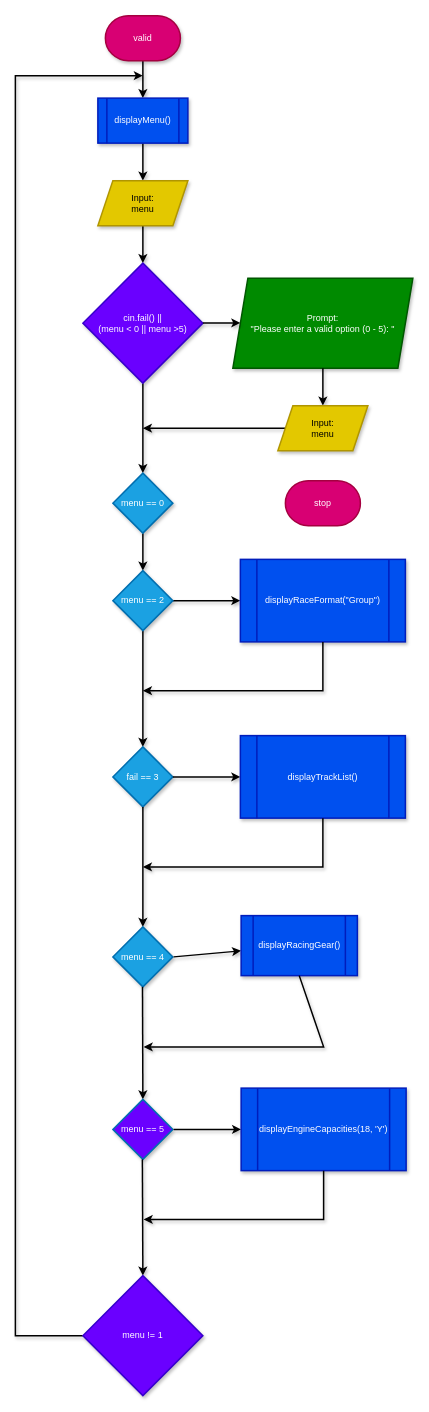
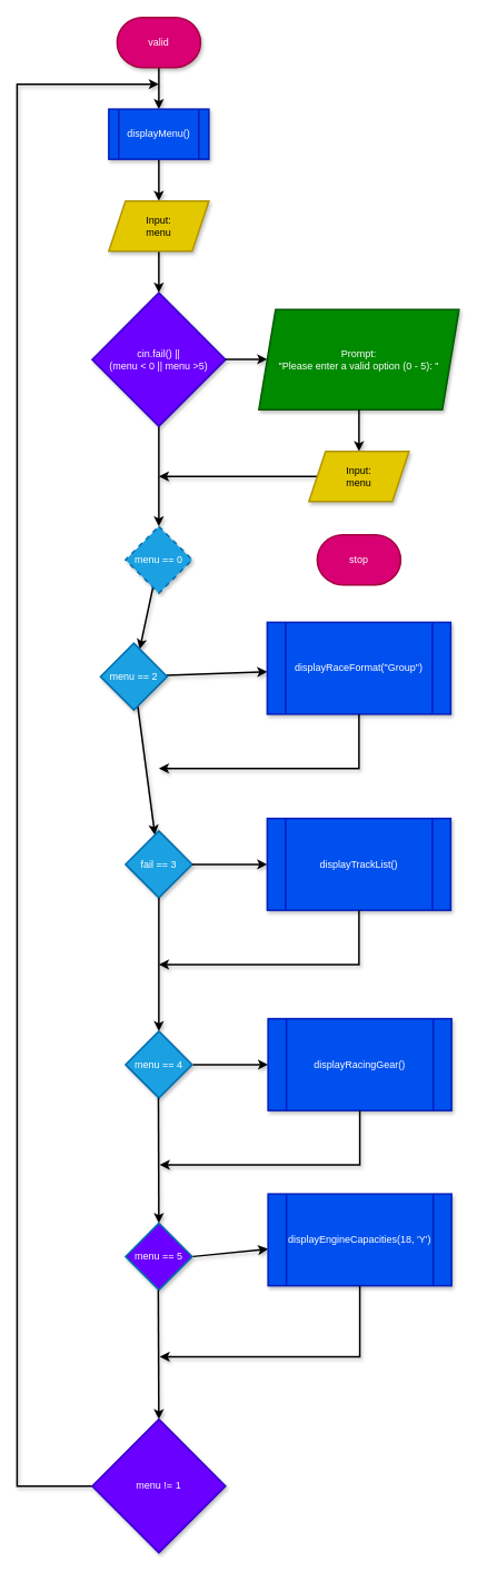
- <mxCell id="16" value="menu == 0" style="rhombus;whiteSpace=wrap;html=1;fillColor=#1ba1e2;strokeColor=#006EAF;strokeWidth=2;shadow=1;fontColor=#ffffff;" vertex="1" parent="1"><mxGeometry x="150" y="630" width="80" height="80" as="geometry" /></mxCell>
+ <mxCell id="16" value="menu == 0" style="rhombus;whiteSpace=wrap;html=1;fillColor=#1ba1e2;strokeColor=#006EAF;strokeWidth=2;shadow=1;fontColor=#ffffff;dashed=1;" vertex="1" parent="1"><mxGeometry x="150" y="630" width="80" height="80" as="geometry" /></mxCell>
- <mxCell id="19" value="menu == 2" style="rhombus;whiteSpace=wrap;html=1;fillColor=#1ba1e2;strokeColor=#006EAF;strokeWidth=2;shadow=1;fontColor=#ffffff;" vertex="1" parent="1"><mxGeometry x="150" y="760" width="80" height="80" as="geometry" /></mxCell>
+ <mxCell id="19" value="menu == 2" style="rhombus;whiteSpace=wrap;html=1;fillColor=#1ba1e2;strokeColor=#006EAF;strokeWidth=2;shadow=1;fontColor=#ffffff;" vertex="1" parent="1"><mxGeometry x="120" y="770" width="80" height="80" as="geometry" /></mxCell>
- <mxCell id="29" value="displayRacingGear()" style="shape=process;whiteSpace=wrap;html=1;backgroundOutline=1;fillColor=#0050ef;strokeColor=#001DBC;strokeWidth=2;shadow=1;fontColor=#ffffff;" vertex="1" parent="1"><mxGeometry x="321" y="1220" width="155" height="80" as="geometry" /></mxCell>
+ <mxCell id="29" value="displayRacingGear()" style="shape=process;whiteSpace=wrap;html=1;backgroundOutline=1;fillColor=#0050ef;strokeColor=#001DBC;strokeWidth=2;shadow=1;fontColor=#ffffff;" vertex="1" parent="1"><mxGeometry x="321" y="1220" width="220" height="110" as="geometry" /></mxCell>
- <mxCell id="34" value="displayEngineCapacities(18, 'Y')" style="shape=process;whiteSpace=wrap;html=1;backgroundOutline=1;fillColor=#0050ef;strokeColor=#001DBC;strokeWidth=2;shadow=1;fontColor=#ffffff;" vertex="1" parent="1"><mxGeometry x="321" y="1450" width="220" height="110" as="geometry" /></mxCell>
+ <mxCell id="34" value="displayEngineCapacities(18, 'Y')" style="shape=process;whiteSpace=wrap;html=1;backgroundOutline=1;fillColor=#0050ef;strokeColor=#001DBC;strokeWidth=2;shadow=1;fontColor=#ffffff;" vertex="1" parent="1"><mxGeometry x="321" y="1430" width="220" height="110" as="geometry" /></mxCell>
